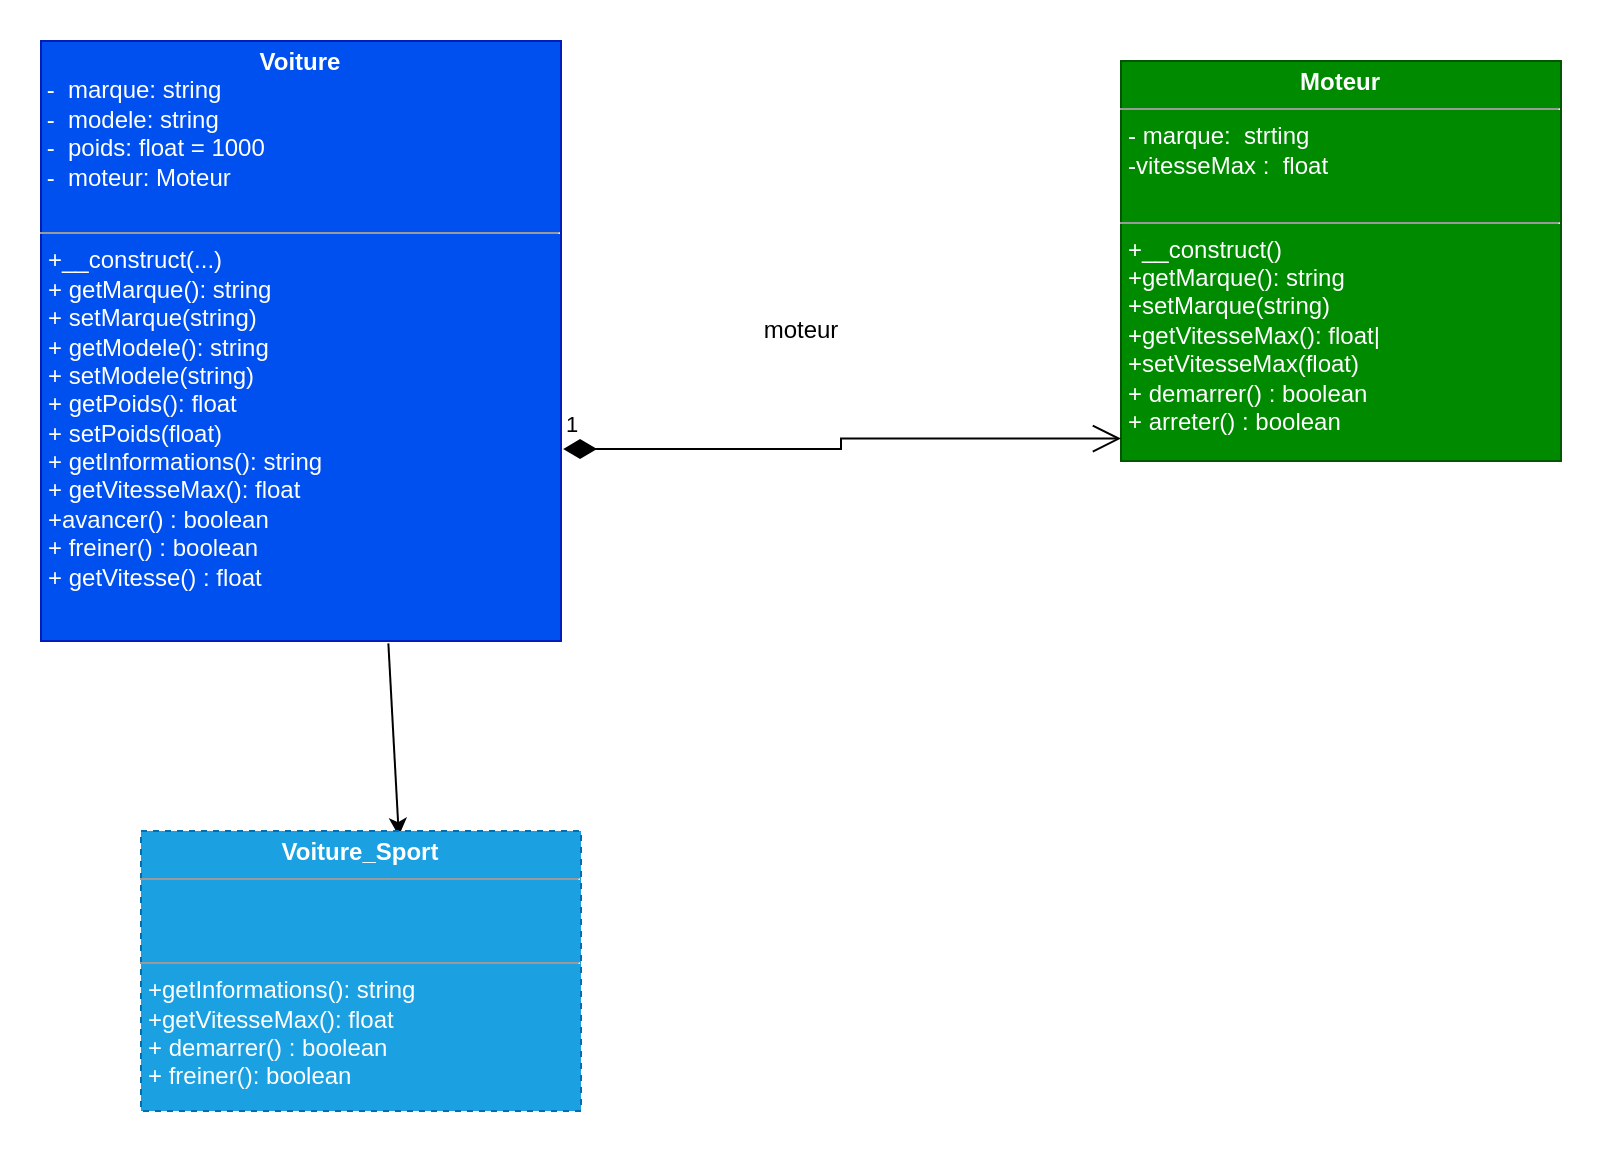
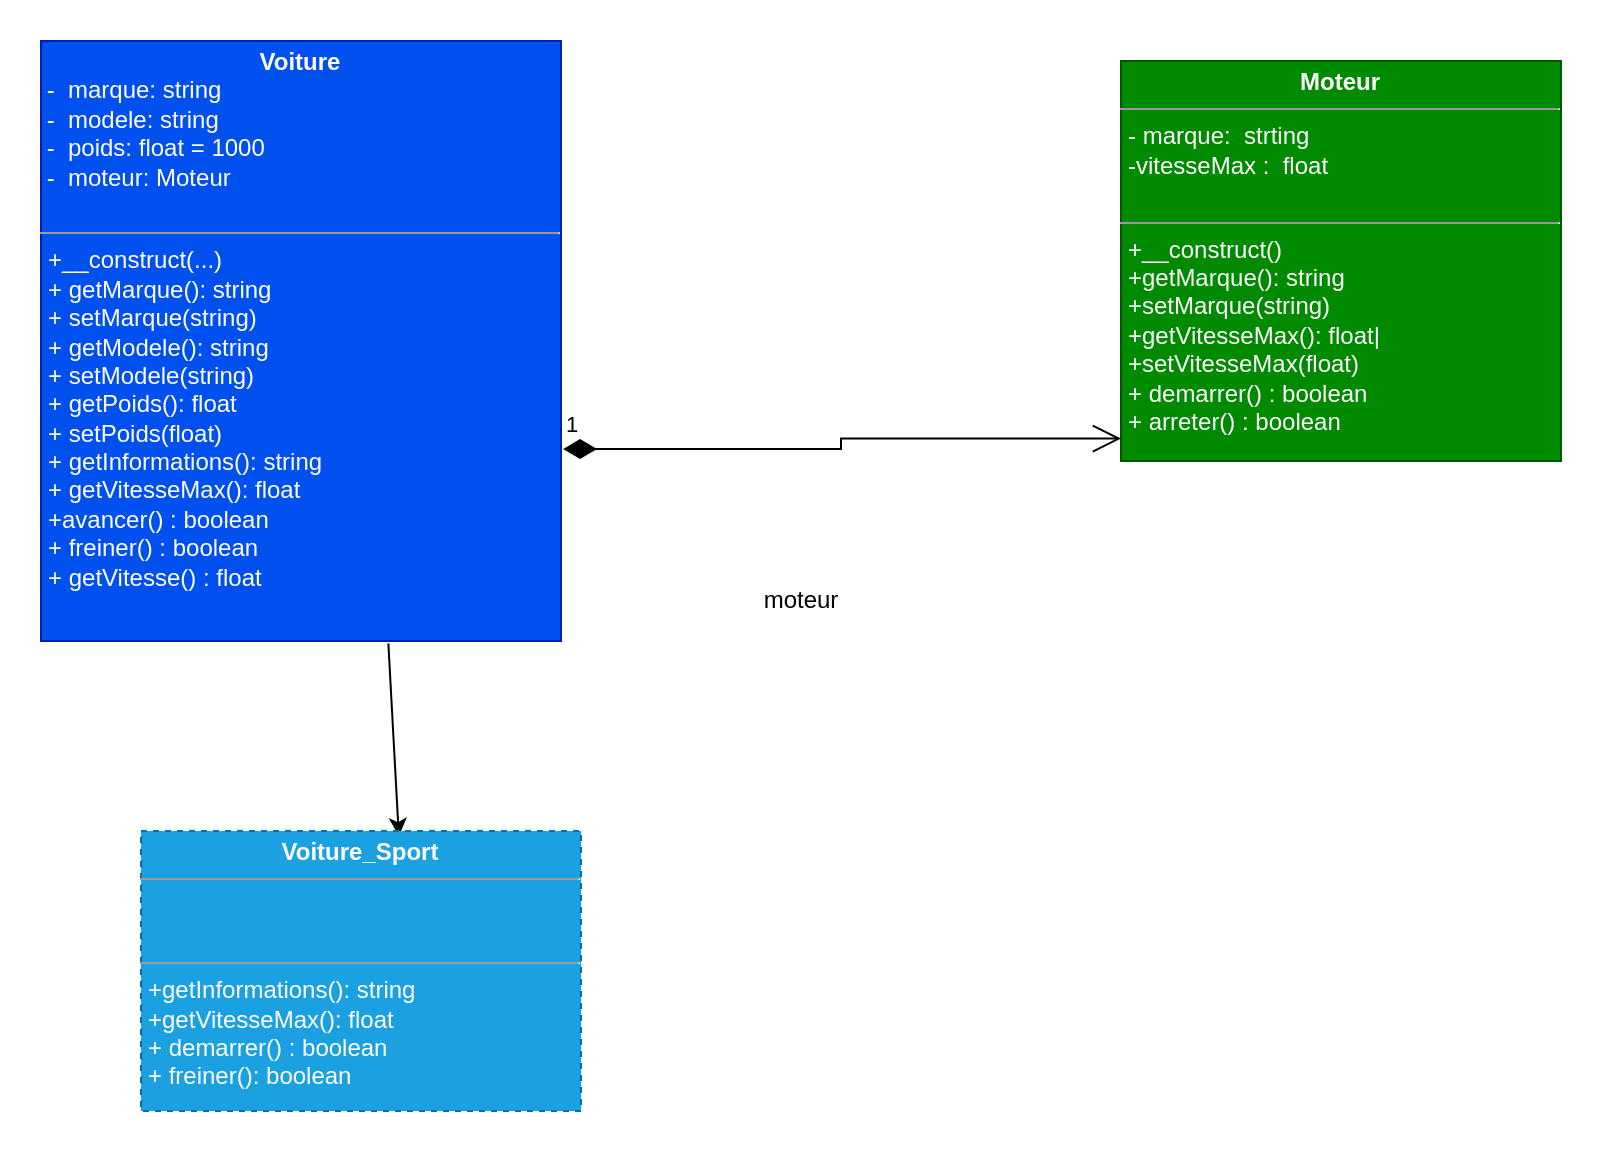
- <mxCell id="5" value="moteur" style="text;html=1;align=center;verticalAlign=middle;resizable=0;points=[];autosize=1;strokeColor=none;fillColor=none;" vertex="1" parent="1"><mxGeometry x="370" y="150" width="60" height="30" as="geometry" /></mxCell>
+ <mxCell id="5" value="moteur" style="text;html=1;align=center;verticalAlign=middle;resizable=0;points=[];autosize=1;strokeColor=none;fillColor=none;" vertex="1" parent="1"><mxGeometry x="370" y="285" width="60" height="30" as="geometry" /></mxCell>
